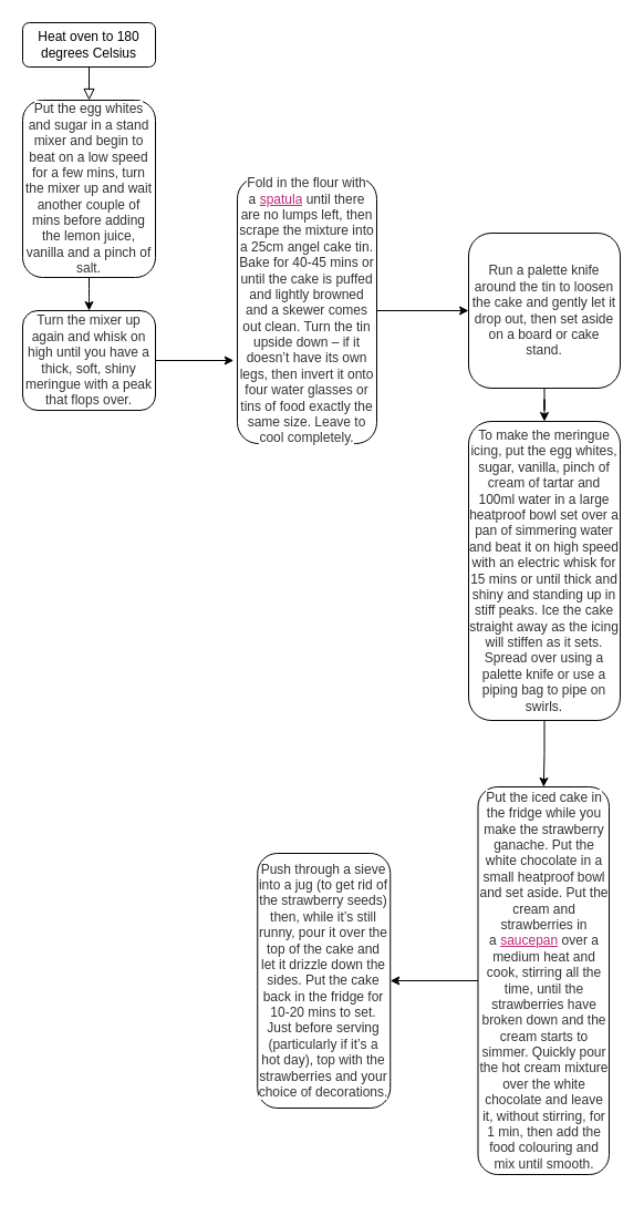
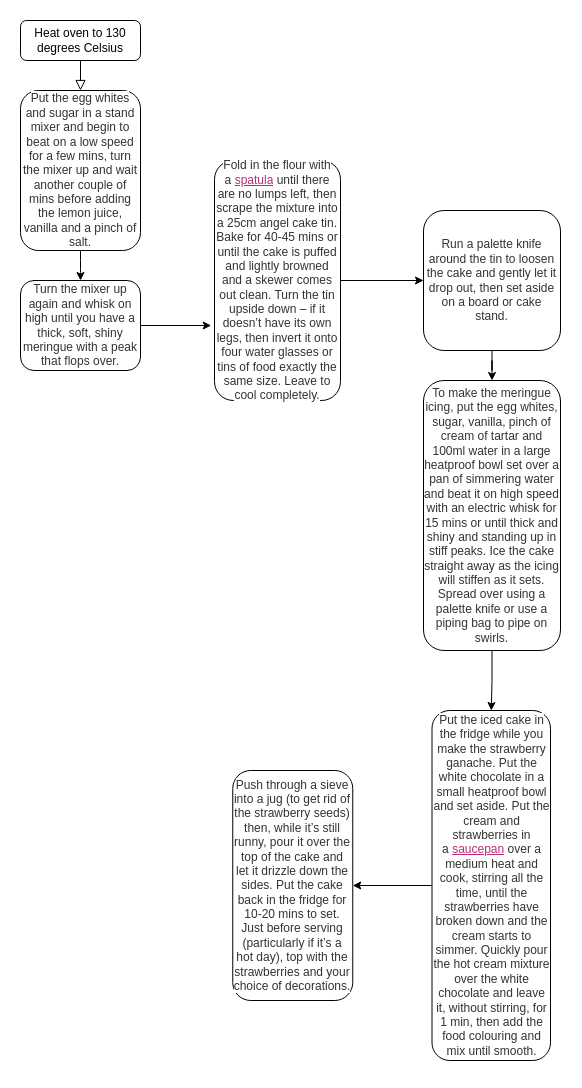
- <mxCell id="3" value="Heat oven to 180 degrees Celsius" style="rounded=1;whiteSpace=wrap;html=1;fontSize=12;glass=0;strokeWidth=1;shadow=0;" parent="1" vertex="1"><mxGeometry x="20" y="20" width="120" height="40" as="geometry" /></mxCell>
+ <mxCell id="3" value="Heat oven to 130 degrees Celsius" style="rounded=1;whiteSpace=wrap;html=1;fontSize=12;glass=0;strokeWidth=1;shadow=0;" parent="1" vertex="1"><mxGeometry x="20" y="20" width="120" height="40" as="geometry" /></mxCell>
